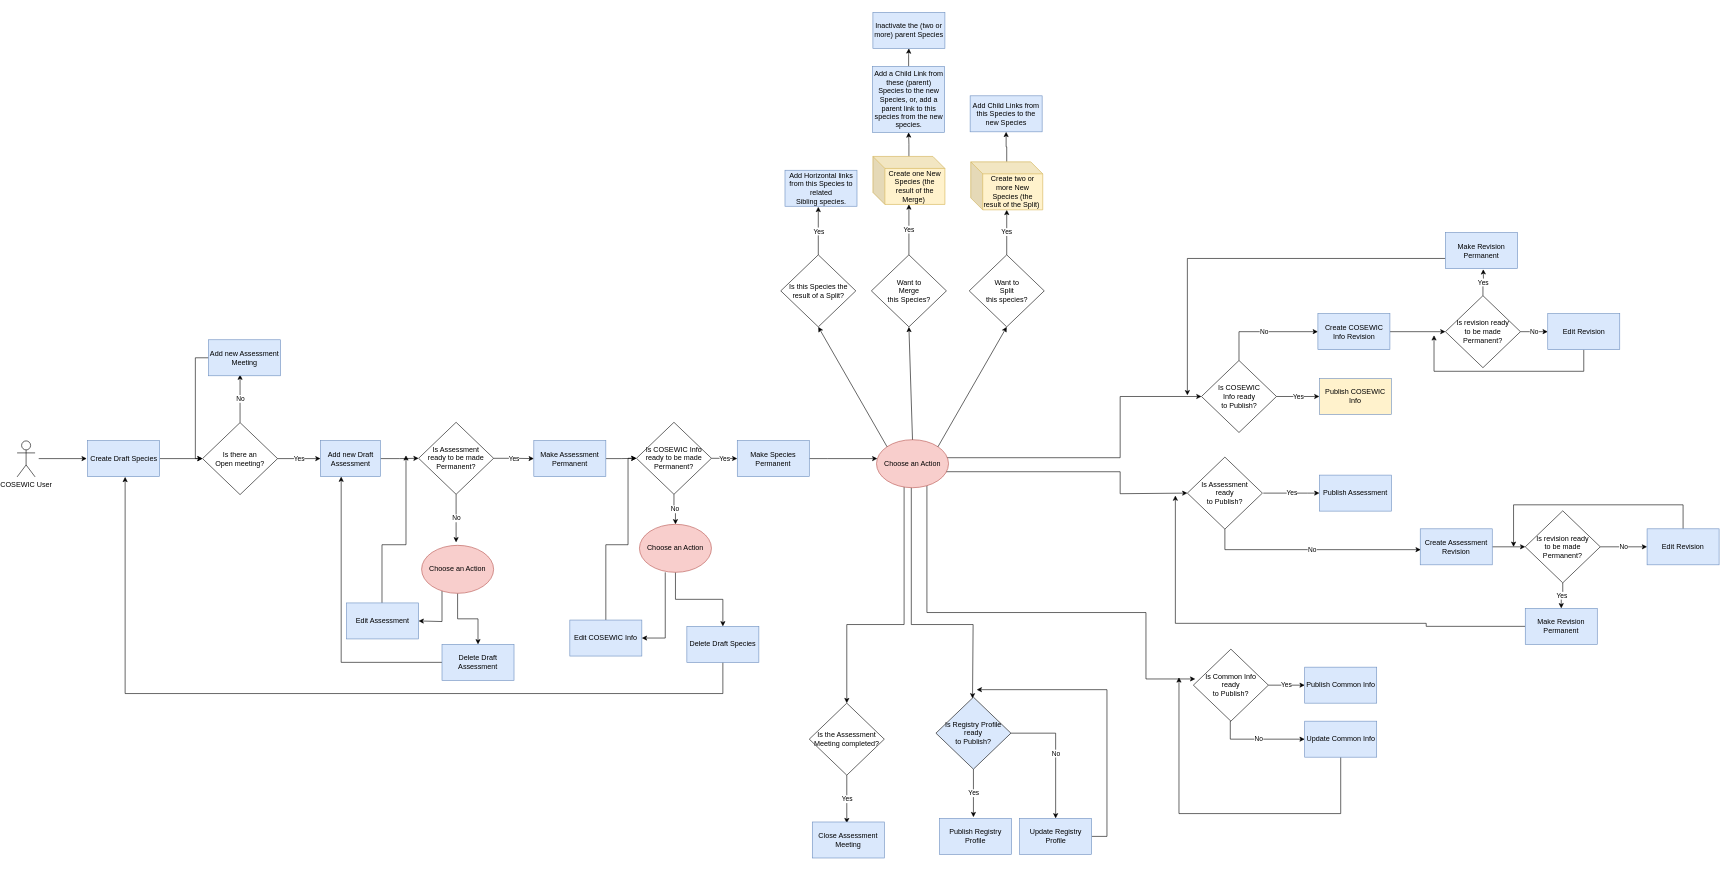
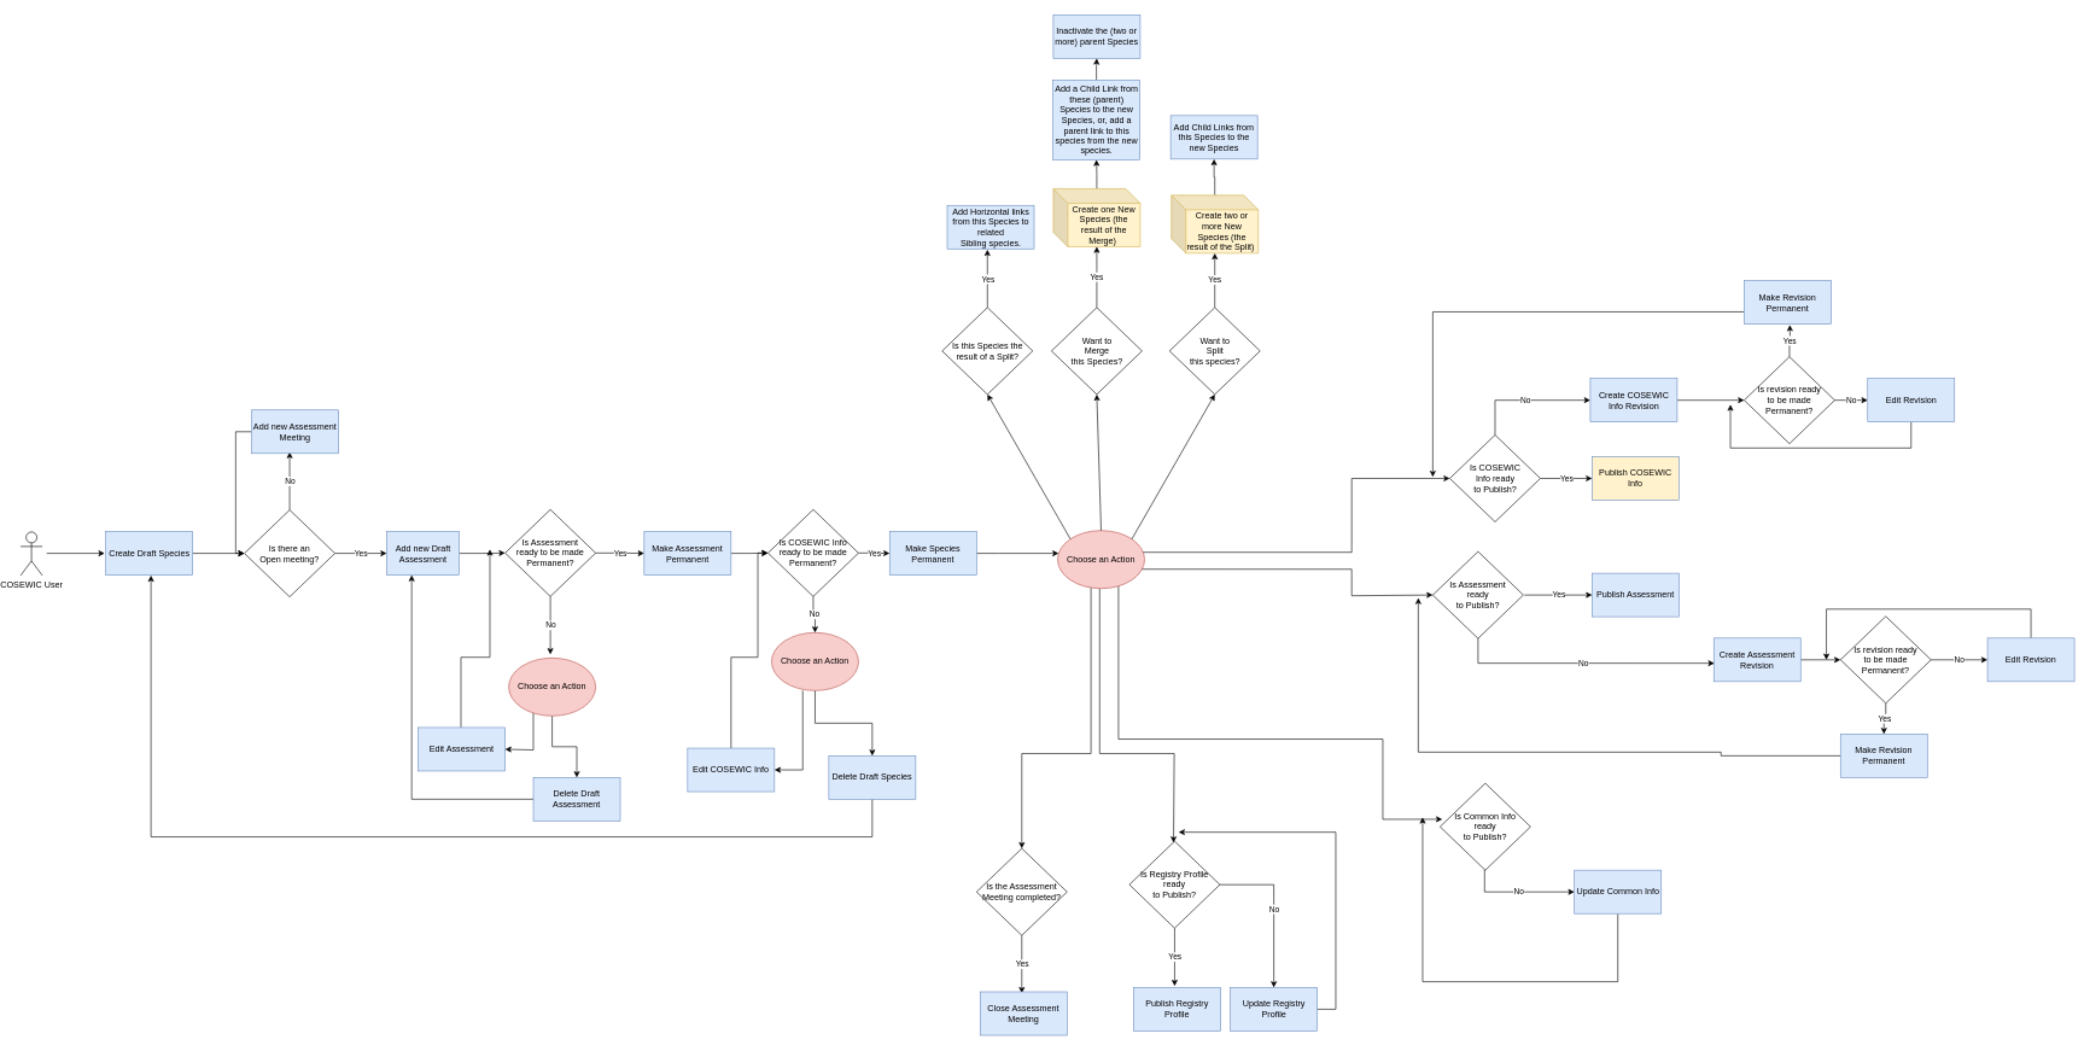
- <mxCell id="33" value="Yes" style="edgeStyle=orthogonalEdgeStyle;rounded=0;orthogonalLoop=1;jettySize=auto;html=1;entryX=0;entryY=0.5;entryDx=0;entryDy=0;" parent="1" source="34" target="38" edge="1"><mxGeometry relative="1" as="geometry"><mxPoint x="2185" y="1141" as="targetPoint" /></mxGeometry></mxCell>
- <mxCell id="38" value="Publish Common Info" style="rounded=0;whiteSpace=wrap;html=1;fillColor=#dae8fc;strokeColor=#6c8ebf;" parent="1" vertex="1"><mxGeometry x="2165.5" y="1111" width="120" height="60" as="geometry" /></mxCell>
- <mxCell id="98" value="Is Registry Profile ready &lt;br&gt;to Publish?" style="rhombus;whiteSpace=wrap;html=1;fillColor=#dae8fc;" parent="1" vertex="1"><mxGeometry x="1551" y="1161" width="125" height="120" as="geometry" /></mxCell>
+ <mxCell id="98" value="Is Registry Profile ready &lt;br&gt;to Publish?" style="rhombus;whiteSpace=wrap;html=1;" parent="1" vertex="1"><mxGeometry x="1551" y="1161" width="125" height="120" as="geometry" /></mxCell>
